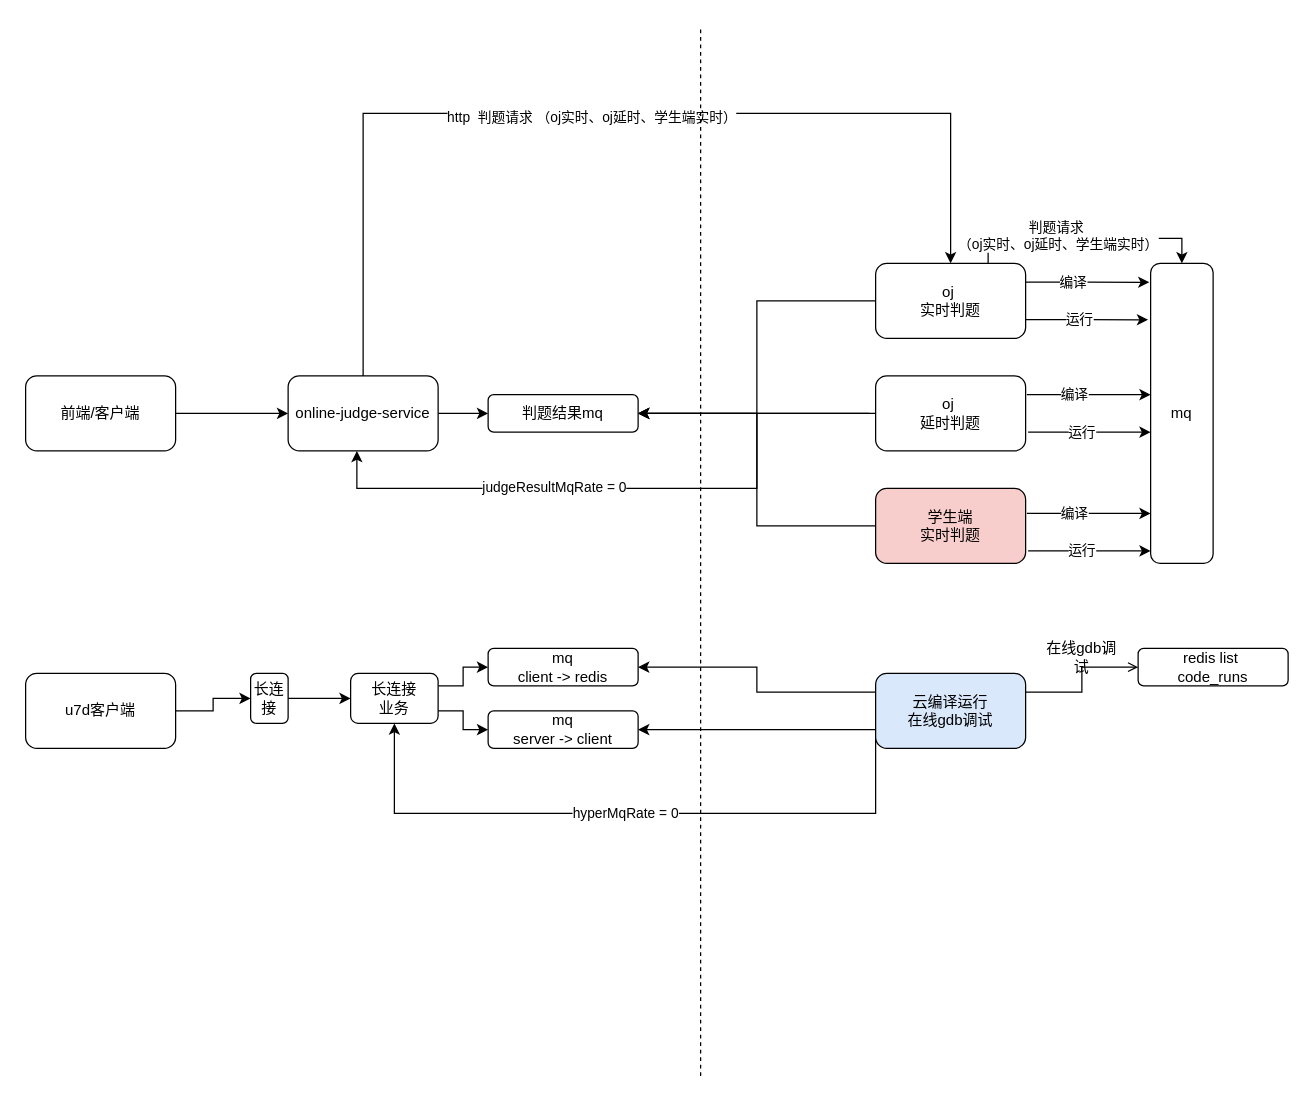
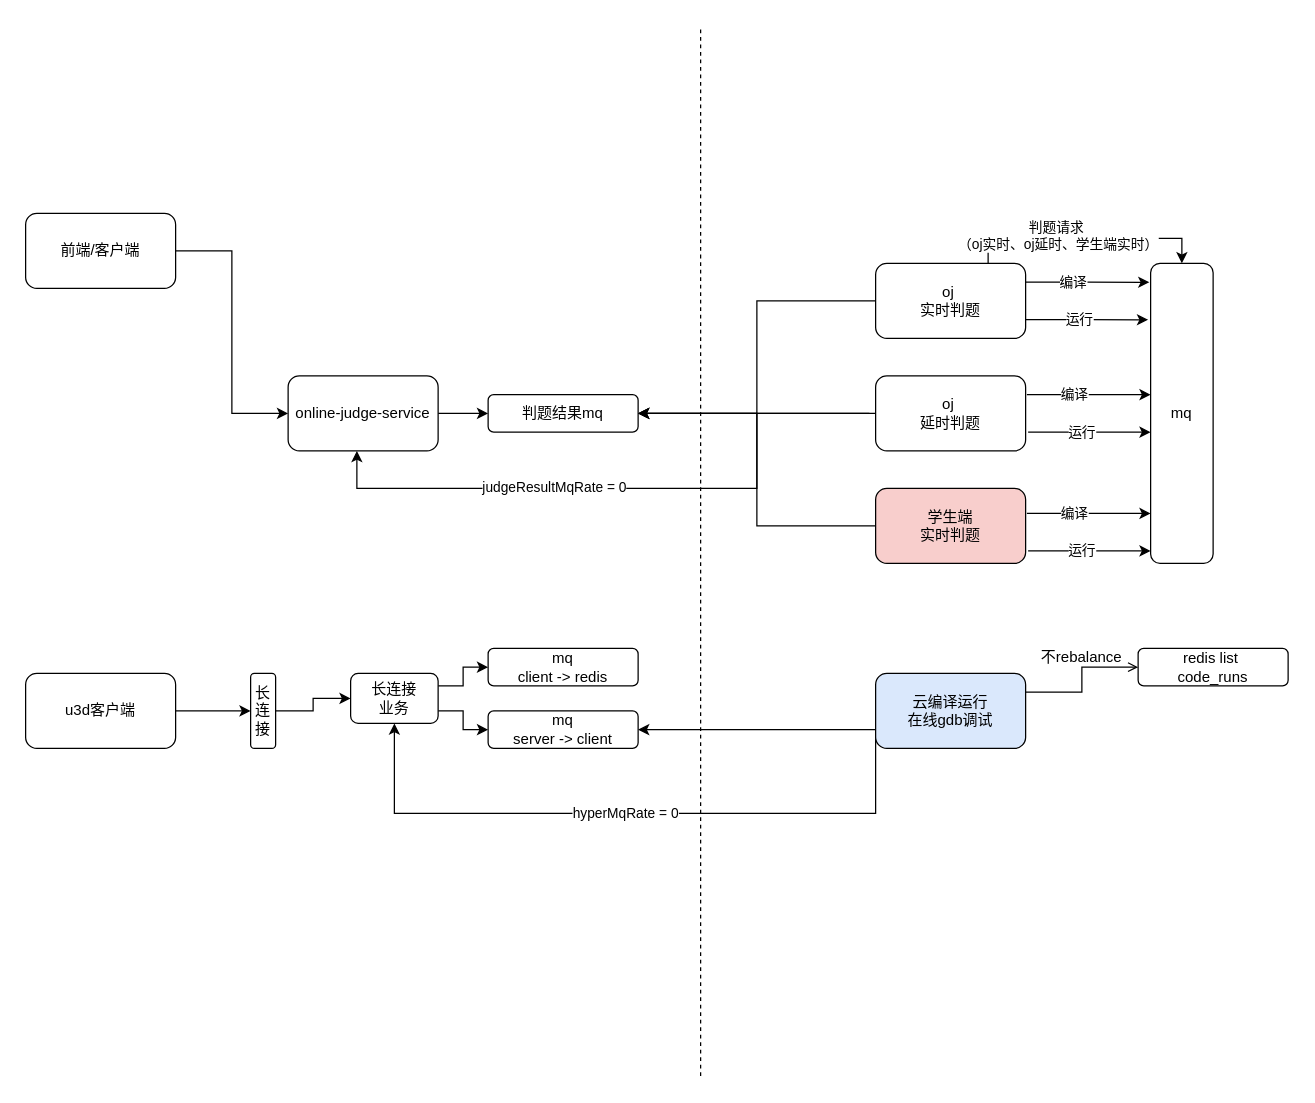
- <mxCell id="2" style="edgeStyle=orthogonalEdgeStyle;rounded=0;orthogonalLoop=1;jettySize=auto;html=1;exitX=0.5;exitY=0;exitDx=0;exitDy=0;entryX=0.5;entryY=0;entryDx=0;entryDy=0;" edge="1" parent="1" source="5" target="15"><mxGeometry relative="1" as="geometry"><Array as="points"><mxPoint x="290" y="90" /><mxPoint x="760" y="90" /></Array></mxGeometry></mxCell>
- <mxCell id="3" value="http&amp;nbsp; 判题请求 （oj实时、oj延时、学生端实时）" style="edgeLabel;html=1;align=center;verticalAlign=middle;resizable=0;points=[];" vertex="1" connectable="0" parent="2"><mxGeometry x="-0.021" y="-2" relative="1" as="geometry"><mxPoint as="offset" /></mxGeometry></mxCell>
- <mxCell id="37" value="前端/客户端" style="rounded=1;whiteSpace=wrap;html=1;" vertex="1" parent="1"><mxGeometry x="20" y="300" width="120" height="60" as="geometry" /></mxCell>
+ <mxCell id="37" value="前端/客户端" style="rounded=1;whiteSpace=wrap;html=1;" vertex="1" parent="1"><mxGeometry x="20" y="170" width="120" height="60" as="geometry" /></mxCell>
- <mxCell id="45" value="在线gdb调试" style="text;html=1;align=center;verticalAlign=middle;whiteSpace=wrap;rounded=0;" vertex="1" parent="1"><mxGeometry x="830" y="510" width="70" height="30" as="geometry" /></mxCell>
+ <mxCell id="45" value="不rebalance" style="text;html=1;align=center;verticalAlign=middle;whiteSpace=wrap;rounded=0;" vertex="1" parent="1"><mxGeometry x="830" y="510" width="70" height="30" as="geometry" /></mxCell>
- <mxCell id="39" style="edgeStyle=orthogonalEdgeStyle;rounded=0;orthogonalLoop=1;jettySize=auto;html=1;exitX=0;exitY=0.25;exitDx=0;exitDy=0;entryX=1;entryY=0.5;entryDx=0;entryDy=0;" edge="1" parent="1" source="43" target="16"><mxGeometry relative="1" as="geometry" /></mxCell>
- <mxCell id="49" value="长连接" style="rounded=1;whiteSpace=wrap;html=1;" vertex="1" parent="1"><mxGeometry x="200" y="538" width="30" height="40" as="geometry" /></mxCell>
+ <mxCell id="49" value="长连接" style="rounded=1;whiteSpace=wrap;html=1;" vertex="1" parent="1"><mxGeometry x="200" y="538" width="20" height="60" as="geometry" /></mxCell>
- <mxCell id="47" value="u7d客户端" style="rounded=1;whiteSpace=wrap;html=1;" vertex="1" parent="1"><mxGeometry x="20" y="538" width="120" height="60" as="geometry" /></mxCell>
+ <mxCell id="47" value="u3d客户端" style="rounded=1;whiteSpace=wrap;html=1;" vertex="1" parent="1"><mxGeometry x="20" y="538" width="120" height="60" as="geometry" /></mxCell>
